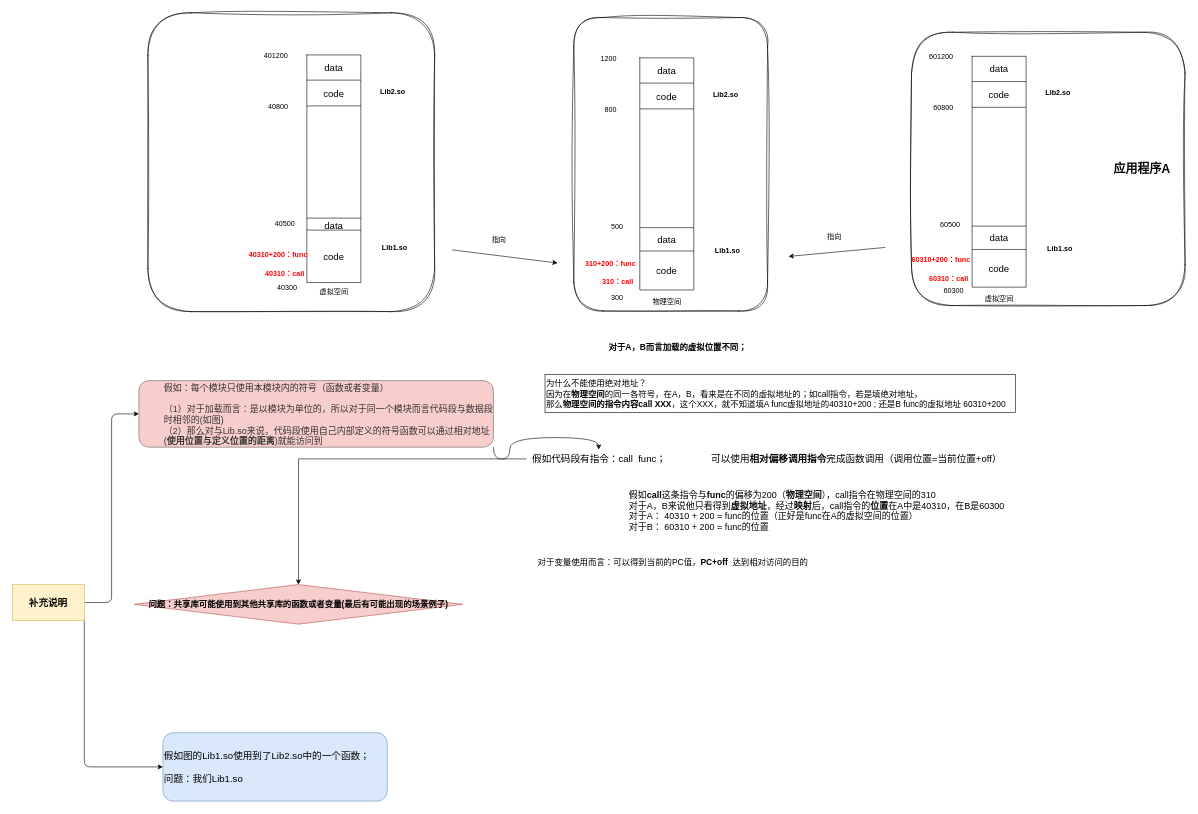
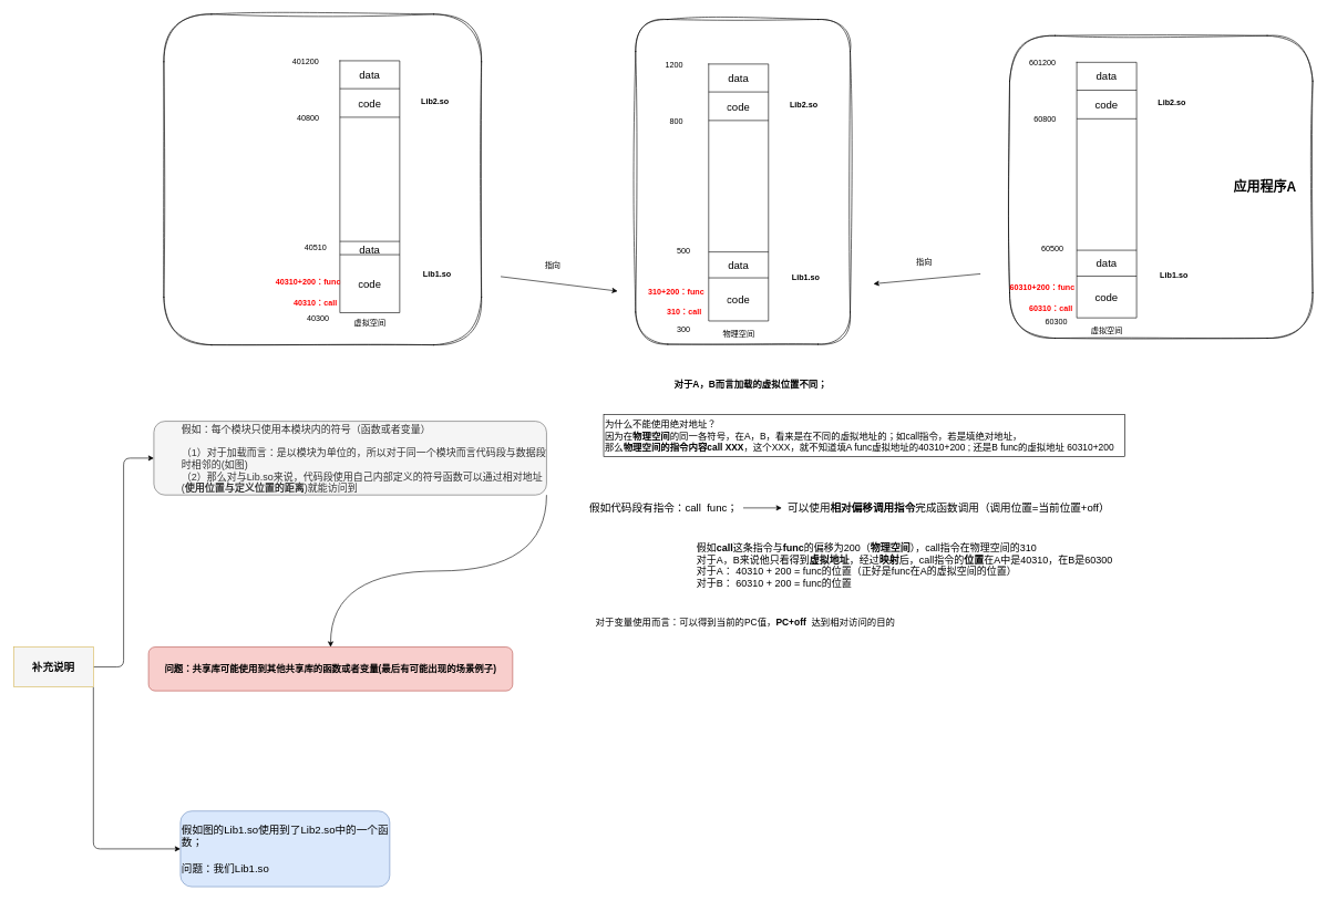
- <mxCell id="43" value="40500" style="text;html=1;align=center;verticalAlign=middle;resizable=0;points=[];autosize=1;strokeColor=none;fillColor=none;" vertex="1" parent="1"><mxGeometry x="448" y="360.08" width="51" height="26" as="geometry" /></mxCell>
+ <mxCell id="43" value="40510" style="text;html=1;align=center;verticalAlign=middle;resizable=0;points=[];autosize=1;strokeColor=none;fillColor=none;" vertex="1" parent="1"><mxGeometry x="448" y="360.08" width="51" height="26" as="geometry" /></mxCell>
- <mxCell id="22" value="&lt;blockquote style=&quot;margin: 0px 0px 0px 40px; border: none; padding: 0px; font-size: 15px;&quot;&gt;&lt;font style=&quot;font-size: 15px;&quot;&gt;假如：每个模块只使用本模块内的符号（函数或者变量）&lt;/font&gt;&lt;/blockquote&gt;&lt;blockquote style=&quot;margin: 0px 0px 0px 40px; border: none; padding: 0px; font-size: 15px;&quot;&gt;&lt;font style=&quot;font-size: 15px;&quot;&gt;&lt;font style=&quot;font-size: 15px;&quot;&gt;&lt;br&gt;&lt;/font&gt;&lt;font style=&quot;font-size: 15px;&quot;&gt;（1）对于加载而言：是以模块为单位的，所以对于同一个模块而言代码段与数据段时相邻的(如图)&lt;/font&gt;&lt;/font&gt;&lt;/blockquote&gt;&lt;blockquote style=&quot;margin: 0px 0px 0px 40px; border: none; padding: 0px; font-size: 15px;&quot;&gt;&lt;font style=&quot;font-size: 15px;&quot;&gt;（2）那么对与Lib.so来说，代码段使用自己内部定义的符号函数可以通过相对地址(&lt;b&gt;使用位置与定义位置的距离&lt;/b&gt;)就能访问到&lt;/font&gt;&lt;/blockquote&gt;" style="rounded=1;whiteSpace=wrap;html=1;align=left;fillColor=#f8cecc;fontColor=#333333;strokeColor=#666666;" vertex="1" parent="1"><mxGeometry x="231" y="634" width="591" height="111" as="geometry" /></mxCell>
+ <mxCell id="22" value="&lt;blockquote style=&quot;margin: 0px 0px 0px 40px; border: none; padding: 0px; font-size: 15px;&quot;&gt;&lt;font style=&quot;font-size: 15px;&quot;&gt;假如：每个模块只使用本模块内的符号（函数或者变量）&lt;/font&gt;&lt;/blockquote&gt;&lt;blockquote style=&quot;margin: 0px 0px 0px 40px; border: none; padding: 0px; font-size: 15px;&quot;&gt;&lt;font style=&quot;font-size: 15px;&quot;&gt;&lt;font style=&quot;font-size: 15px;&quot;&gt;&lt;br&gt;&lt;/font&gt;&lt;font style=&quot;font-size: 15px;&quot;&gt;（1）对于加载而言：是以模块为单位的，所以对于同一个模块而言代码段与数据段时相邻的(如图)&lt;/font&gt;&lt;/font&gt;&lt;/blockquote&gt;&lt;blockquote style=&quot;margin: 0px 0px 0px 40px; border: none; padding: 0px; font-size: 15px;&quot;&gt;&lt;font style=&quot;font-size: 15px;&quot;&gt;（2）那么对与Lib.so来说，代码段使用自己内部定义的符号函数可以通过相对地址(&lt;b&gt;使用位置与定义位置的距离&lt;/b&gt;)就能访问到&lt;/font&gt;&lt;/blockquote&gt;" style="rounded=1;whiteSpace=wrap;html=1;align=left;fillColor=#f5f5f5;fontColor=#333333;strokeColor=#666666;" vertex="1" parent="1"><mxGeometry x="231" y="634" width="591" height="111" as="geometry" /></mxCell>
- <mxCell id="21" style="edgeStyle=orthogonalEdgeStyle;rounded=0;orthogonalLoop=1;jettySize=auto;html=1;exitX=1;exitY=1;exitDx=0;exitDy=0;curved=1;" edge="1" parent="1" source="22" target="70"><mxGeometry relative="1" as="geometry" /></mxCell>
+ <mxCell id="21" style="edgeStyle=orthogonalEdgeStyle;rounded=0;orthogonalLoop=1;jettySize=auto;html=1;exitX=1;exitY=1;exitDx=0;exitDy=0;curved=1;" edge="1" parent="1" source="22" target="73"><mxGeometry relative="1" as="geometry" /></mxCell>
- <mxCell id="69" value="" style="edgeStyle=orthogonalEdgeStyle;rounded=0;orthogonalLoop=1;jettySize=auto;html=1;" edge="1" parent="1" source="70" target="73"><mxGeometry relative="1" as="geometry" /></mxCell>
+ <mxCell id="69" value="" style="edgeStyle=orthogonalEdgeStyle;rounded=0;orthogonalLoop=1;jettySize=auto;html=1;" edge="1" parent="1" source="70" target="71"><mxGeometry relative="1" as="geometry" /></mxCell>
- <mxCell id="18" value="&lt;font style=&quot;font-size: 16px;&quot;&gt;补充说明&lt;/font&gt;" style="rounded=0;whiteSpace=wrap;html=1;fillColor=#fff2cc;strokeColor=#d6b656;fontStyle=1" vertex="1" parent="1"><mxGeometry x="20" y="974" width="120" height="60" as="geometry" /></mxCell>
+ <mxCell id="18" value="&lt;font style=&quot;font-size: 16px;&quot;&gt;补充说明&lt;/font&gt;" style="rounded=0;whiteSpace=wrap;html=1;fillColor=#f5f5f5;strokeColor=#d6b656;fontStyle=1;" vertex="1" parent="1"><mxGeometry x="20" y="974" width="120" height="60" as="geometry" /></mxCell>
- <mxCell id="73" value="&lt;font style=&quot;font-size: 14px;&quot;&gt;&lt;b&gt;问题：共享库可能使用到其他共享库的函数或者变量(最后有可能出现的场景例子)&lt;/b&gt;&lt;/font&gt;" style="rhombus;whiteSpace=wrap;html=1;fillColor=#f8cecc;strokeColor=#b85450;" vertex="1" parent="1"><mxGeometry x="223" y="974" width="548" height="66" as="geometry" /></mxCell>
+ <mxCell id="73" value="&lt;font style=&quot;font-size: 14px;&quot;&gt;&lt;b&gt;问题：共享库可能使用到其他共享库的函数或者变量(最后有可能出现的场景例子)&lt;/b&gt;&lt;/font&gt;" style="rounded=1;whiteSpace=wrap;html=1;fillColor=#f8cecc;strokeColor=#b85450;" vertex="1" parent="1"><mxGeometry x="223" y="974" width="548" height="66" as="geometry" /></mxCell>
- <mxCell id="83" value="&lt;font style=&quot;font-size: 16px;&quot;&gt;假如图的Lib1.so使用到了Lib2.so中的一个函数；&lt;br&gt;&lt;br&gt;问题：我们Lib1.so&lt;/font&gt;" style="rounded=1;whiteSpace=wrap;html=1;fillColor=#dae8fc;strokeColor=#6c8ebf;align=left;" vertex="1" parent="1"><mxGeometry x="271" y="1221" width="374" height="114" as="geometry" /></mxCell>
+ <mxCell id="83" value="&lt;font style=&quot;font-size: 16px;&quot;&gt;假如图的Lib1.so使用到了Lib2.so中的一个函数；&lt;br&gt;&lt;br&gt;问题：我们Lib1.so&lt;/font&gt;" style="rounded=1;whiteSpace=wrap;html=1;fillColor=#dae8fc;strokeColor=#6c8ebf;align=left;" vertex="1" parent="1"><mxGeometry x="271" y="1221" width="315" height="114" as="geometry" /></mxCell>
